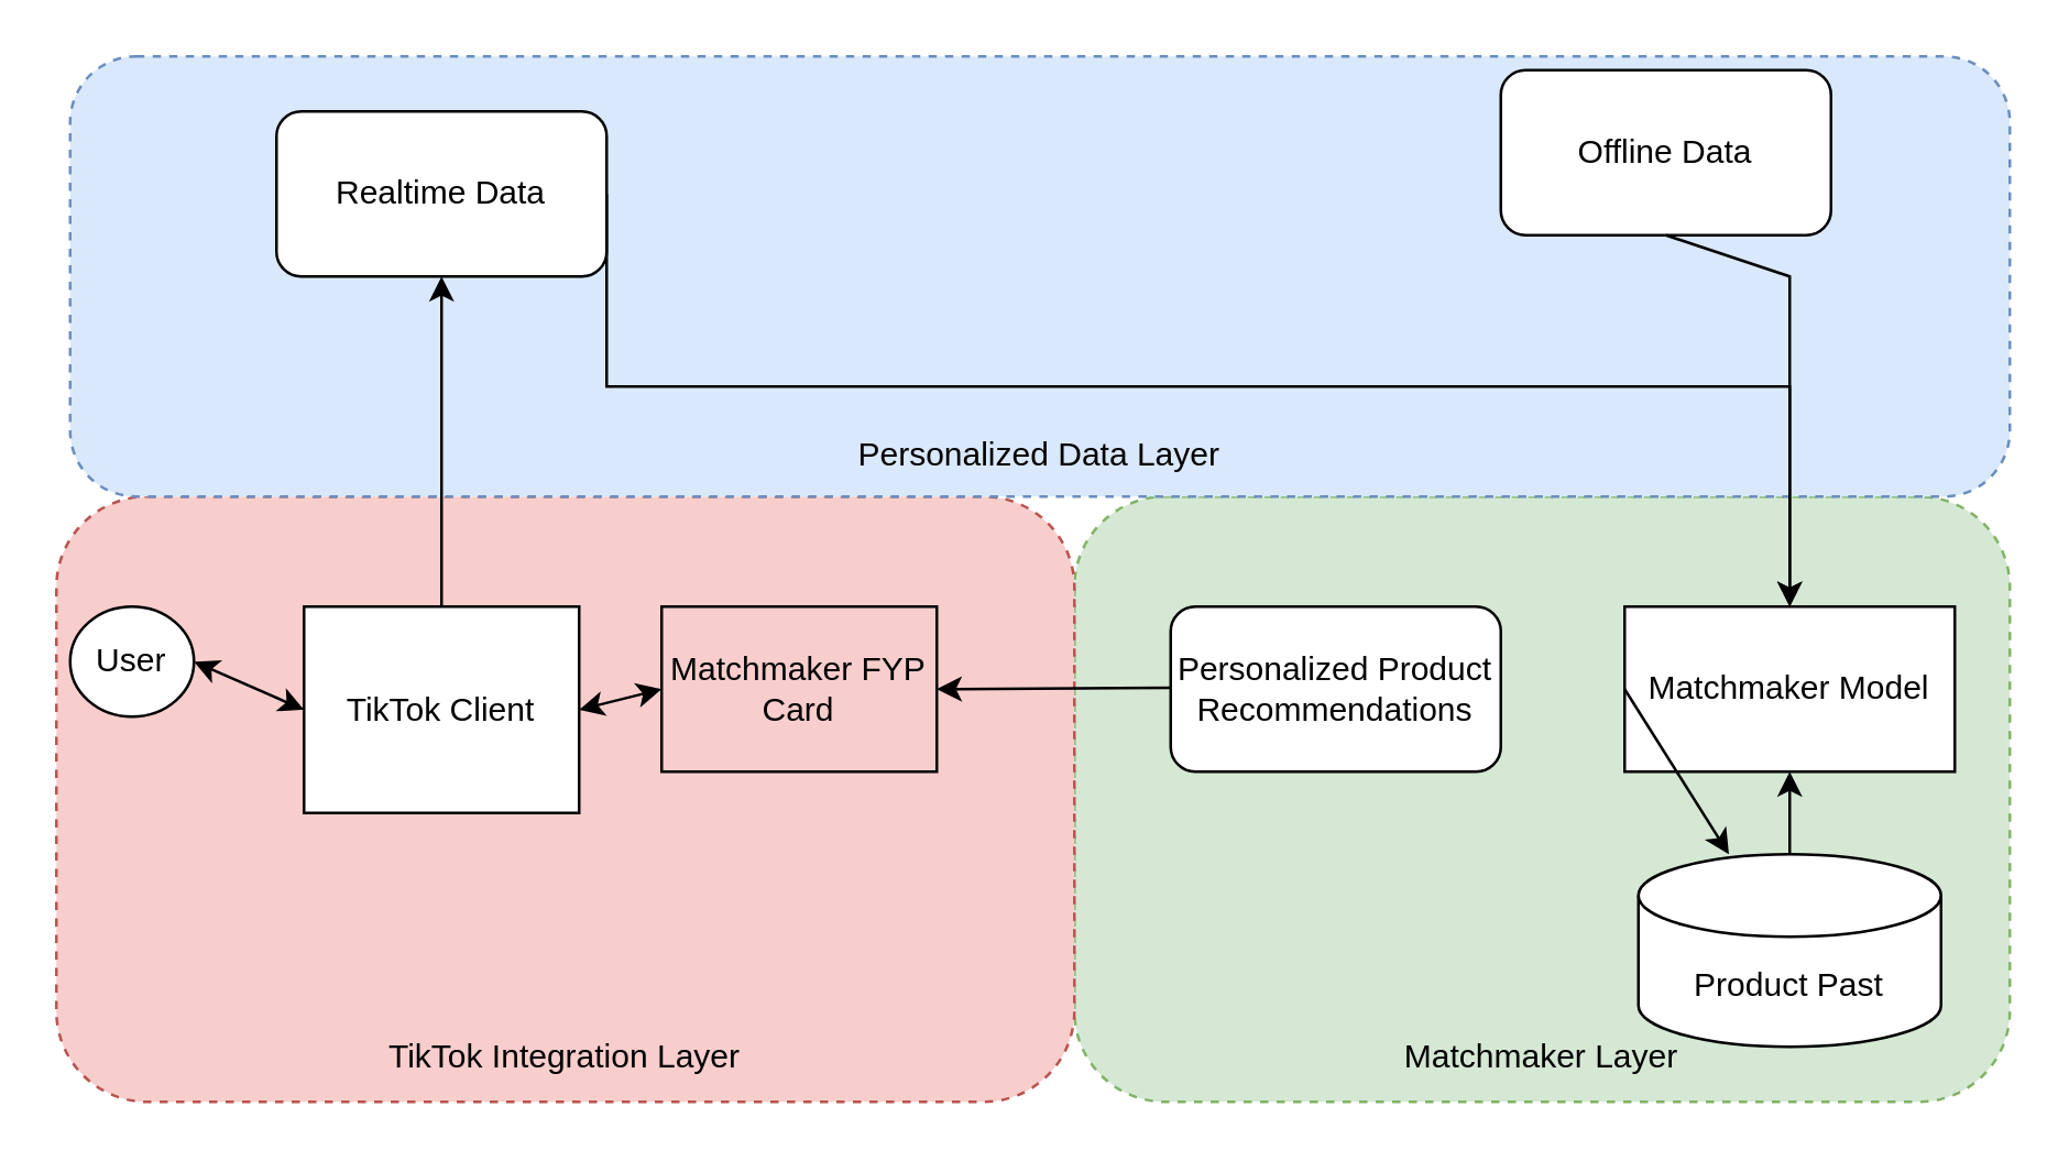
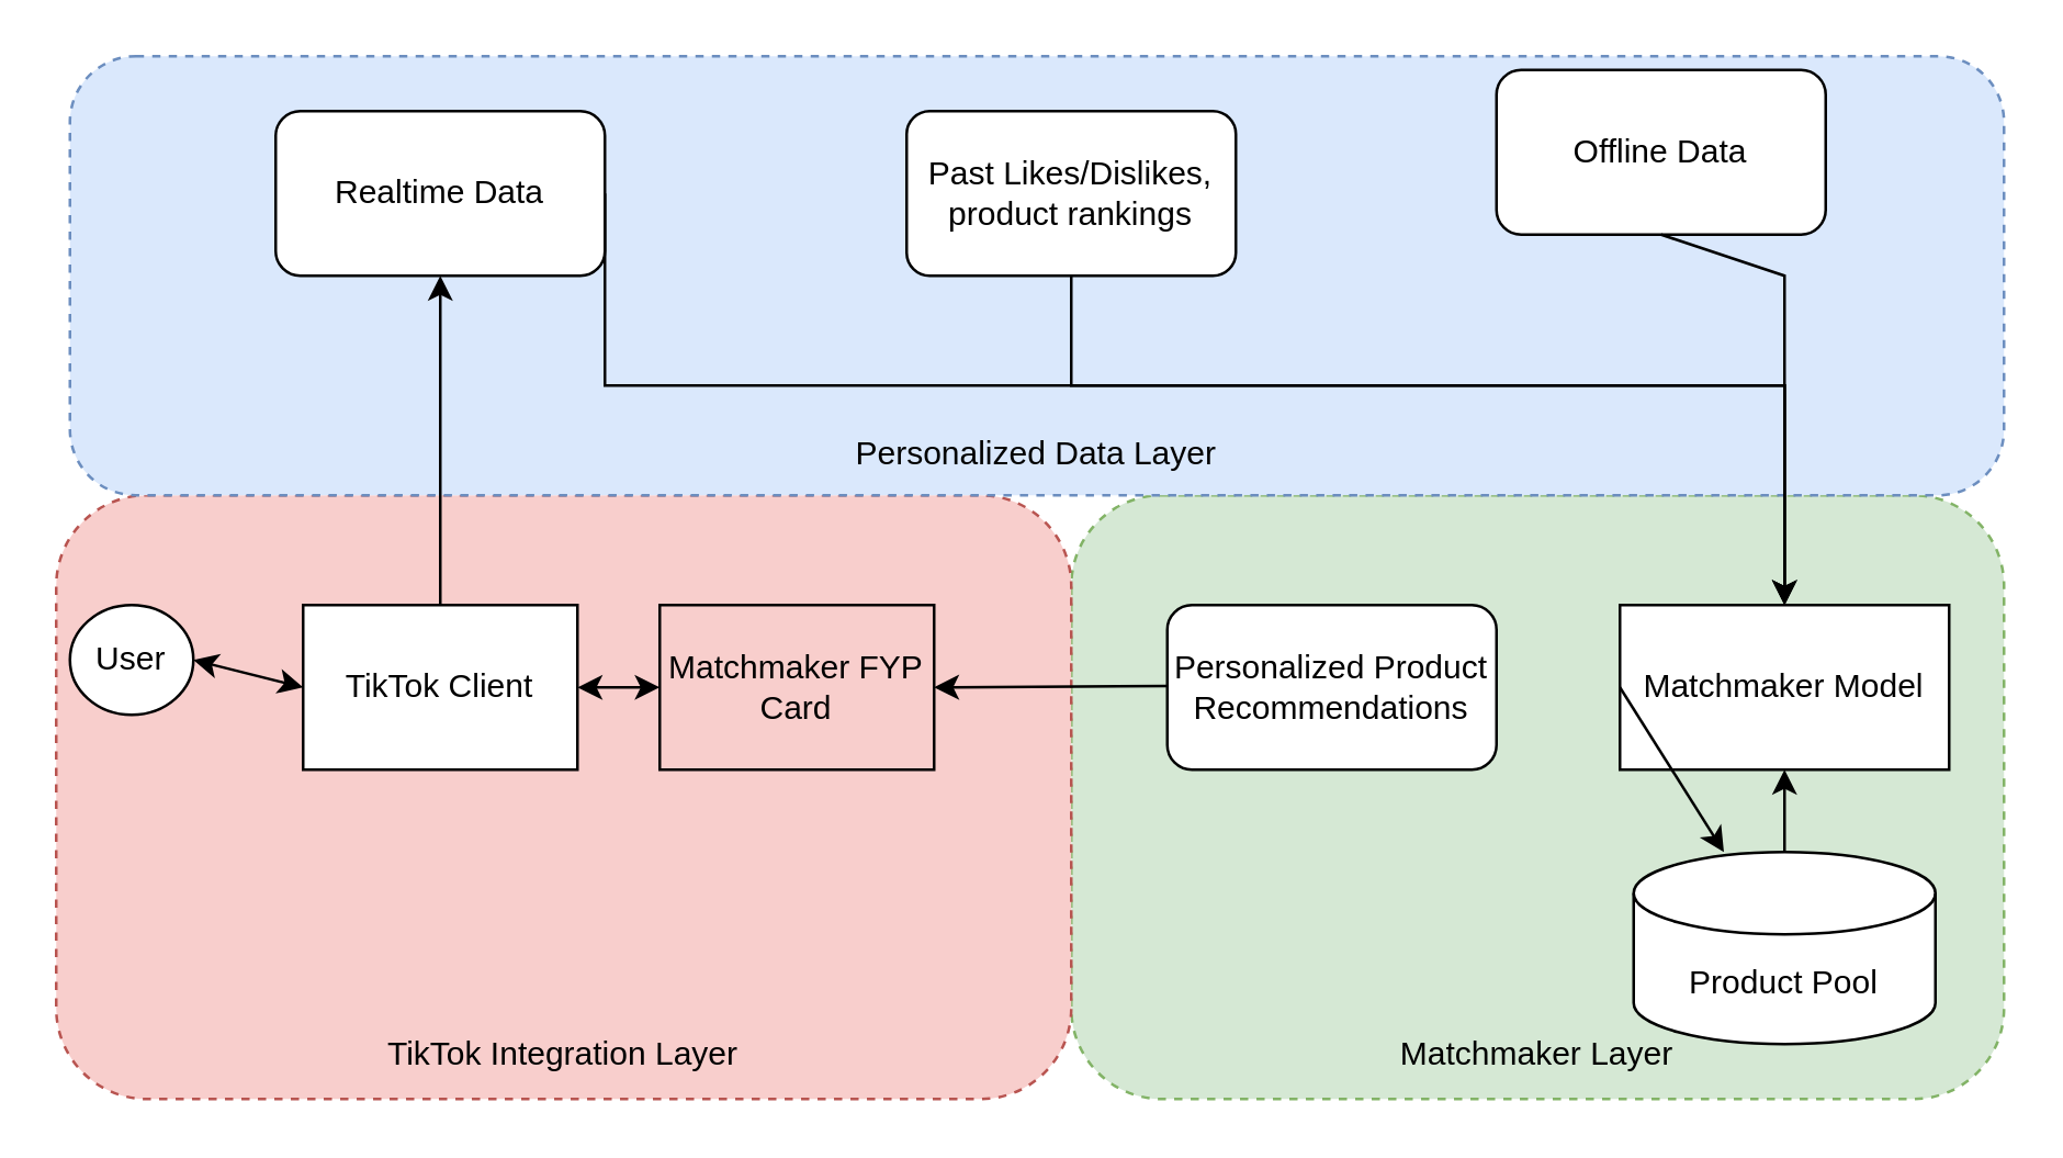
+ <mxCell id="9" value="Past Likes/Dislikes, product rankings" style="rounded=1;whiteSpace=wrap;html=1;arcSize=14;" vertex="1" parent="1"><mxGeometry x="330" y="40" width="120" height="60" as="geometry" /></mxCell>
+ <mxCell id="19" value="" style="endArrow=classic;html=1;rounded=0;exitX=0.5;exitY=1;exitDx=0;exitDy=0;entryX=0.5;entryY=0;entryDx=0;entryDy=0;" edge="1" parent="1" source="9" target="11"><mxGeometry width="50" height="50" relative="1" as="geometry"><mxPoint x="460" y="130" as="sourcePoint" /><mxPoint x="510" y="80" as="targetPoint" /><Array as="points"><mxPoint x="390" y="140" /><mxPoint x="650" y="140" /></Array></mxGeometry></mxCell>
- <mxCell id="5" value="TikTok Client" style="rounded=0;whiteSpace=wrap;html=1;" vertex="1" parent="1"><mxGeometry x="110" y="220" width="100" height="75" as="geometry" /></mxCell>
+ <mxCell id="5" value="TikTok Client" style="rounded=0;whiteSpace=wrap;html=1;" vertex="1" parent="1"><mxGeometry x="110" y="220" width="100" height="60" as="geometry" /></mxCell>
- <mxCell id="7" value="Product Past" style="shape=cylinder3;whiteSpace=wrap;html=1;boundedLbl=1;backgroundOutline=1;size=15;" vertex="1" parent="1"><mxGeometry x="595" y="310" width="110" height="70" as="geometry" /></mxCell>
+ <mxCell id="7" value="Product Pool" style="shape=cylinder3;whiteSpace=wrap;html=1;boundedLbl=1;backgroundOutline=1;size=15;" vertex="1" parent="1"><mxGeometry x="595" y="310" width="110" height="70" as="geometry" /></mxCell>
